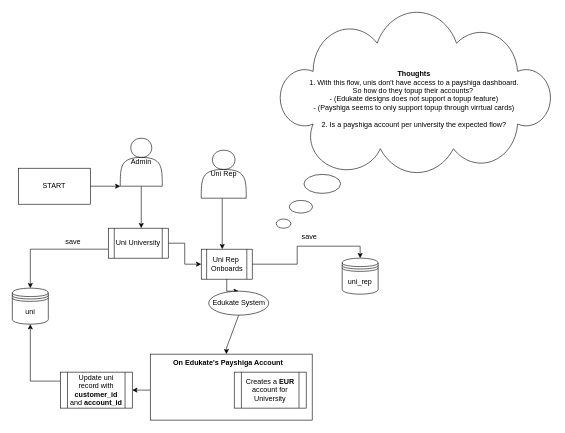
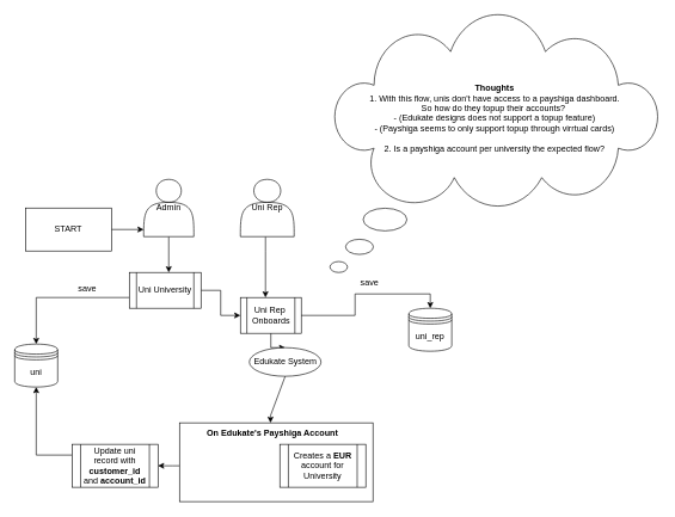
- <mxCell id="3" value="Admin" style="shape=actor;whiteSpace=wrap;html=1;" vertex="1" parent="1"><mxGeometry x="200" y="230" width="70" height="80" as="geometry" /></mxCell>
+ <mxCell id="3" value="Admin" style="shape=actor;whiteSpace=wrap;html=1;" vertex="1" parent="1"><mxGeometry x="200" width="70" height="80" as="geometry" y="250" /></mxCell>
- <mxCell id="17" value="START" style="whiteSpace=wrap;html=1;" vertex="1" parent="1"><mxGeometry x="30" y="280" width="120" height="60" as="geometry" /></mxCell>
+ <mxCell id="17" value="START" style="whiteSpace=wrap;html=1;" vertex="1" parent="1"><mxGeometry x="35" y="290" width="120" height="60" as="geometry" /></mxCell>
